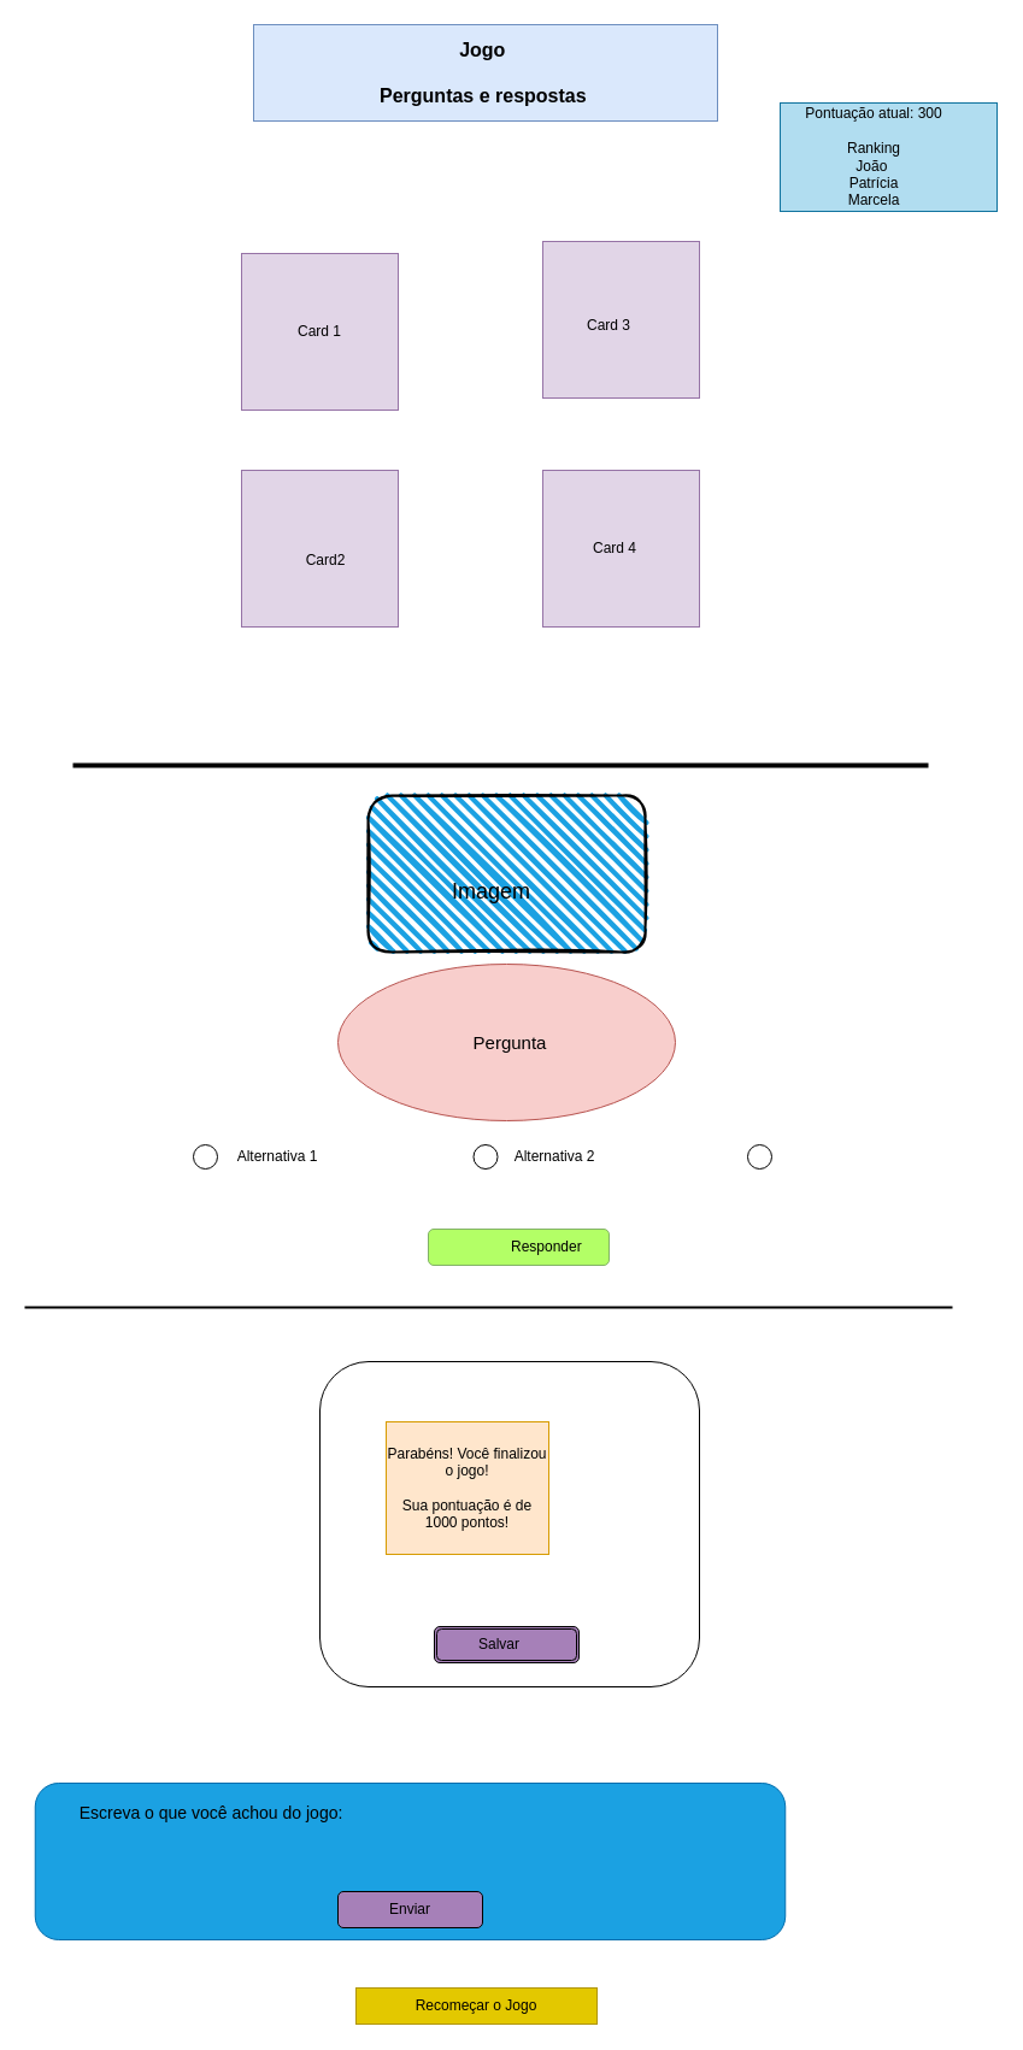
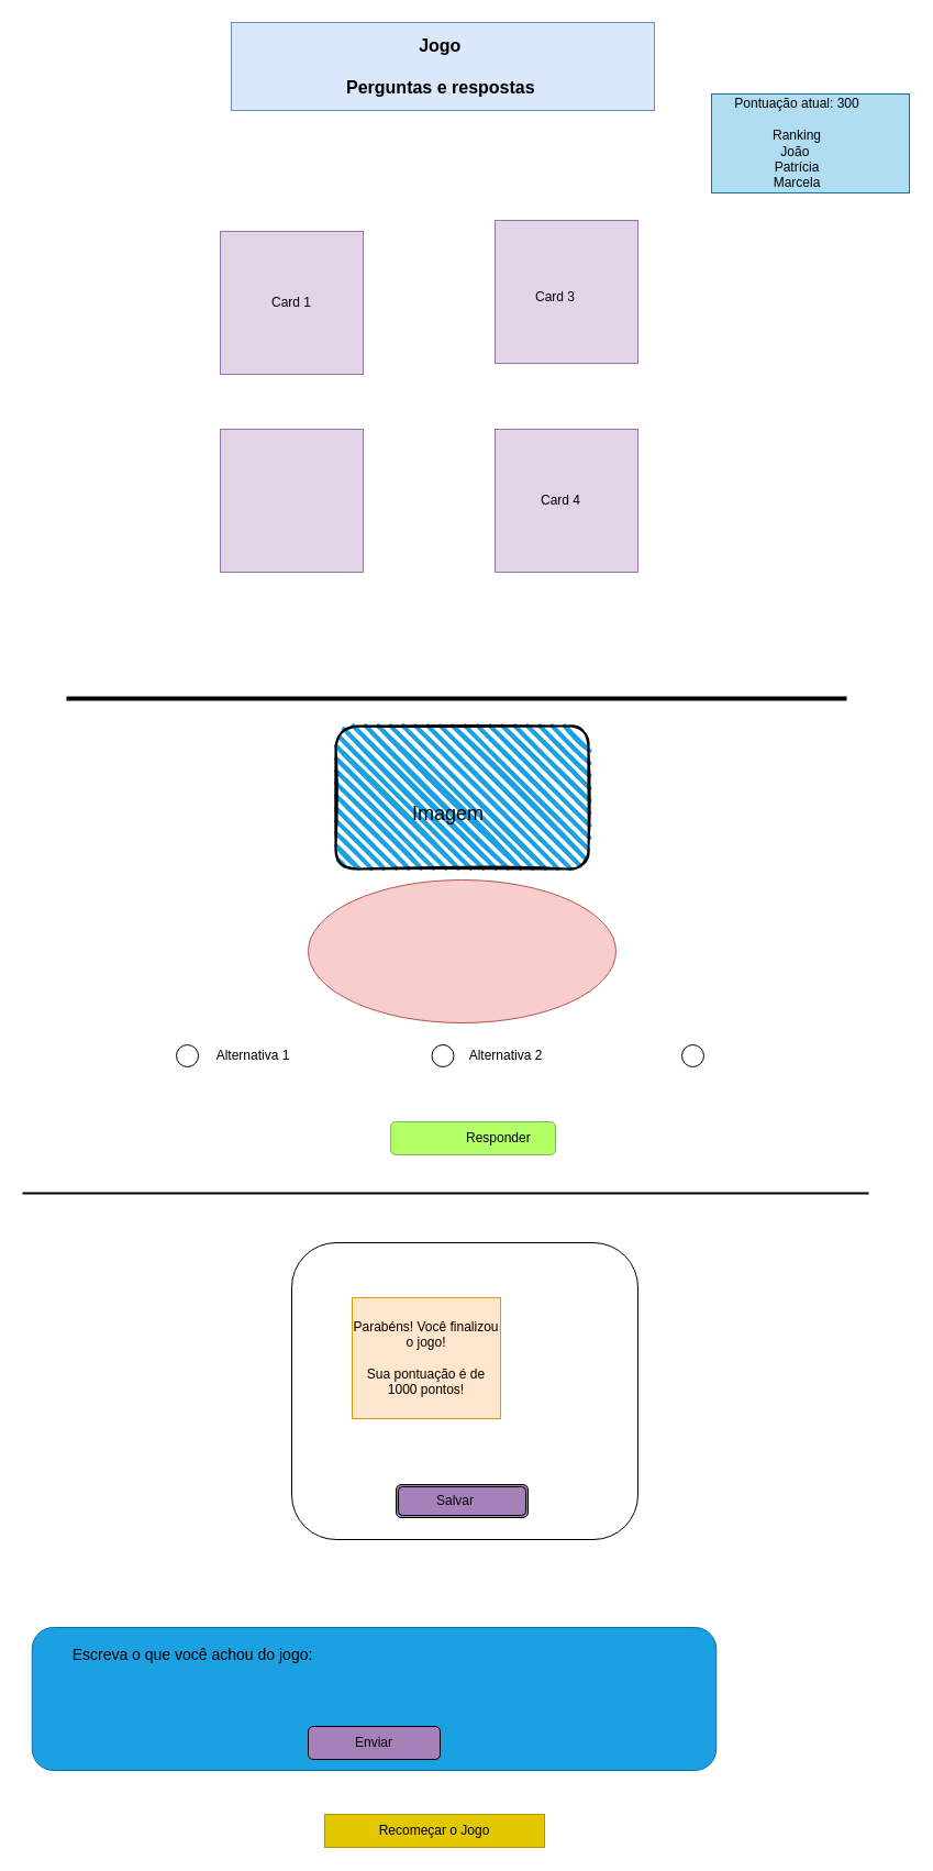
- <mxCell id="24" value="Card2" style="text;html=1;strokeColor=none;fillColor=none;align=center;verticalAlign=middle;whiteSpace=wrap;rounded=0;" parent="1" vertex="1"><mxGeometry x="220" y="440" width="100" height="50" as="geometry" /></mxCell>
- <mxCell id="7" value="&lt;font style=&quot;font-size: 15px&quot;&gt;Pergunta&lt;/font&gt;" style="text;html=1;strokeColor=none;fillColor=none;align=center;verticalAlign=middle;whiteSpace=wrap;rounded=0;" parent="1" vertex="1"><mxGeometry x="367.5" y="845" width="110" height="40" as="geometry" /></mxCell>
